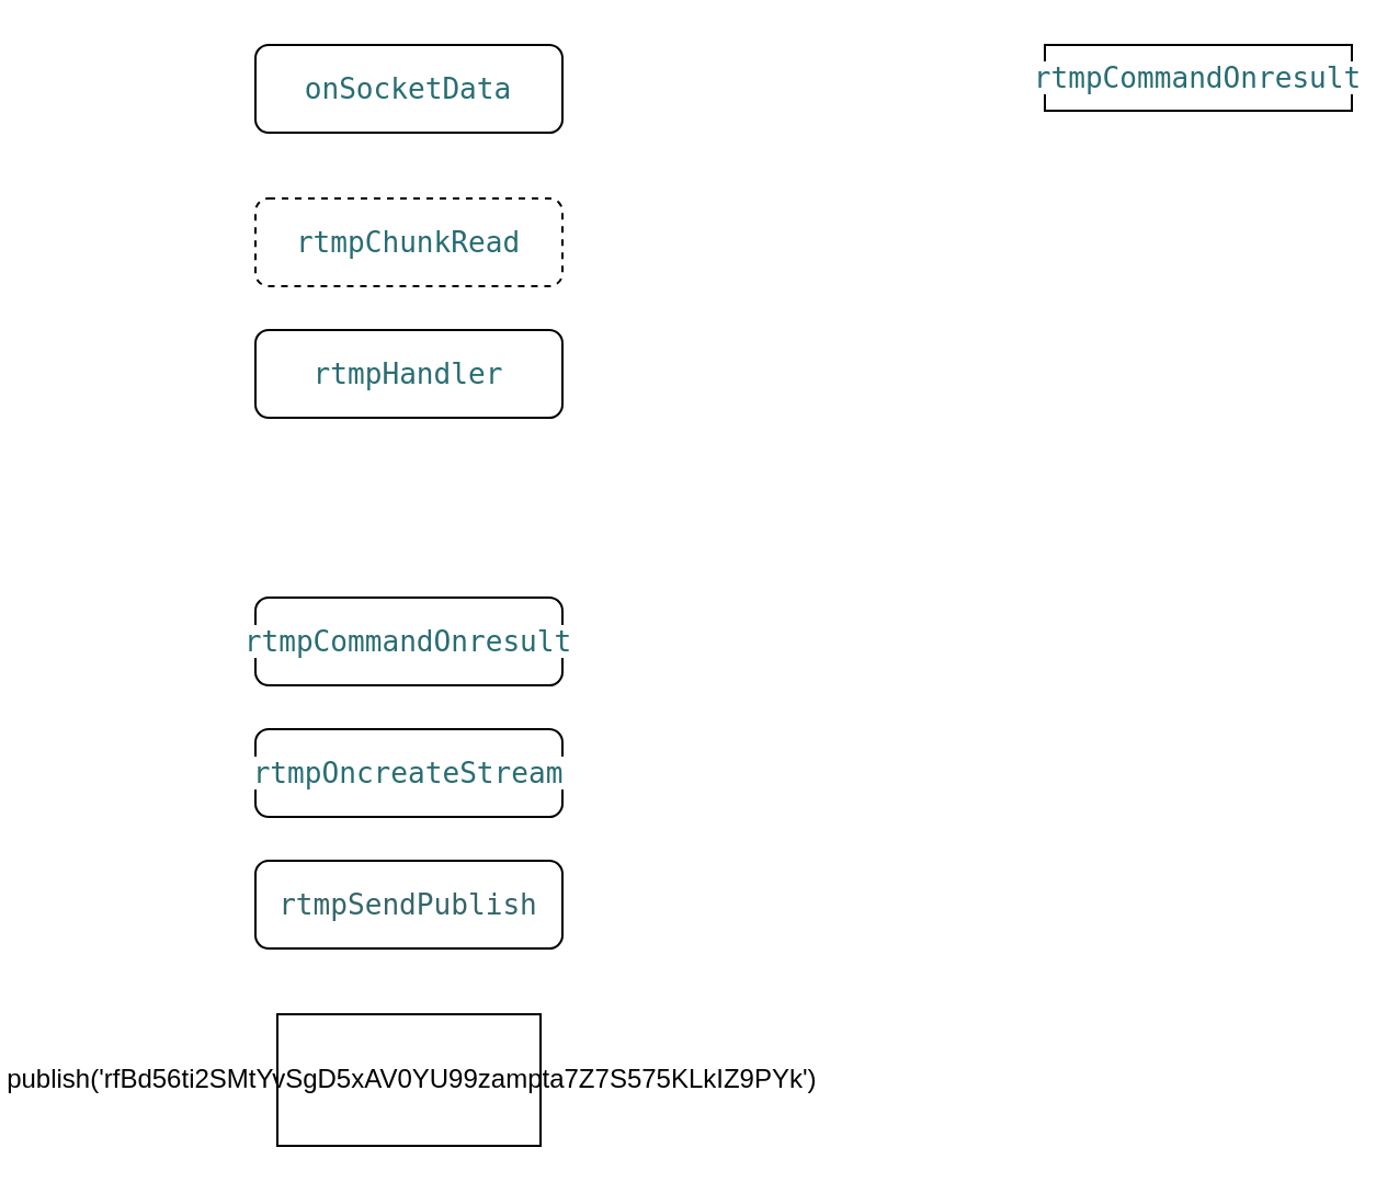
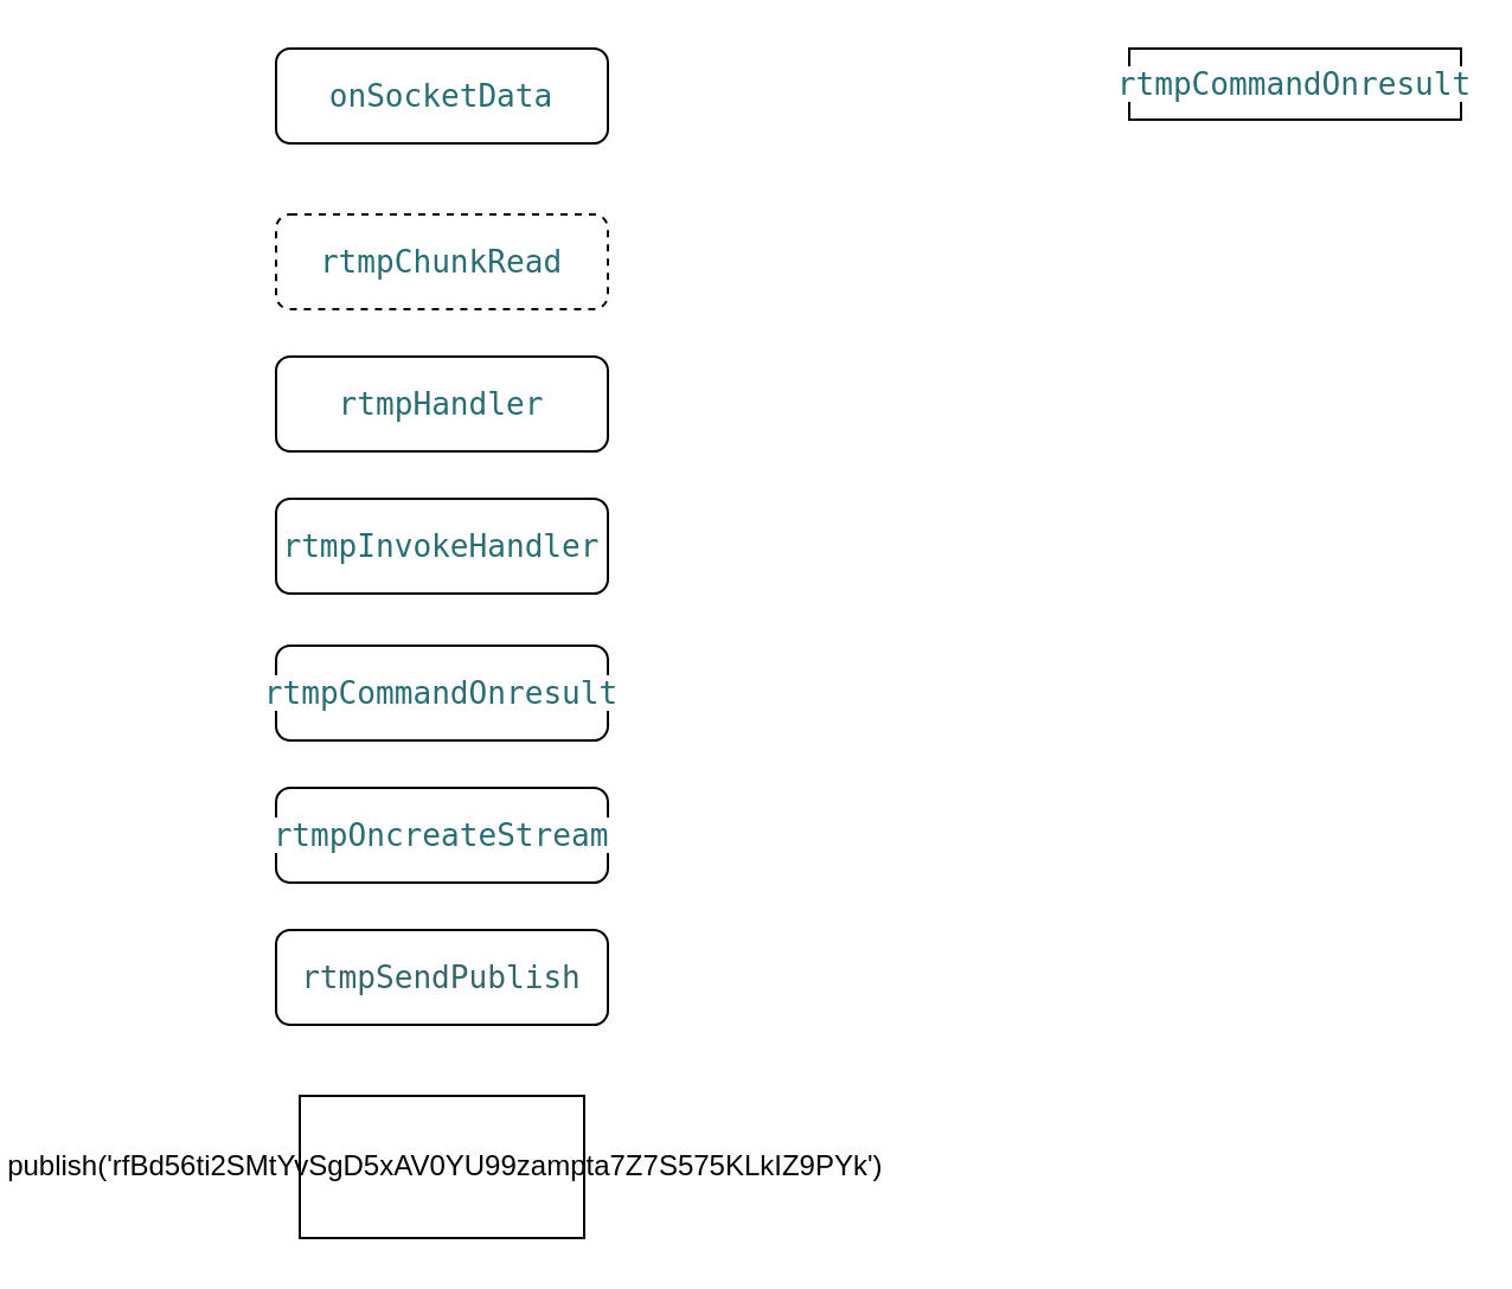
+ <mxCell id="6" value="&lt;pre style=&quot;background-color: #ffffff ; color: #080808 ; font-family: &amp;#34;jetbrains mono&amp;#34; , monospace ; font-size: 9.8pt&quot;&gt;&lt;pre style=&quot;font-family: &amp;#34;jetbrains mono&amp;#34; , monospace ; font-size: 9.8pt&quot;&gt;&lt;pre style=&quot;font-family: &amp;#34;jetbrains mono&amp;#34; , monospace ; font-size: 9.8pt&quot;&gt;&lt;span style=&quot;color: #286d73&quot;&gt;rtmpInvokeHandler&lt;/span&gt;&lt;/pre&gt;&lt;/pre&gt;&lt;/pre&gt;" style="rounded=1;whiteSpace=wrap;html=1;" parent="1" vertex="1"><mxGeometry x="20" y="210" width="140" height="40" as="geometry" /></mxCell>
